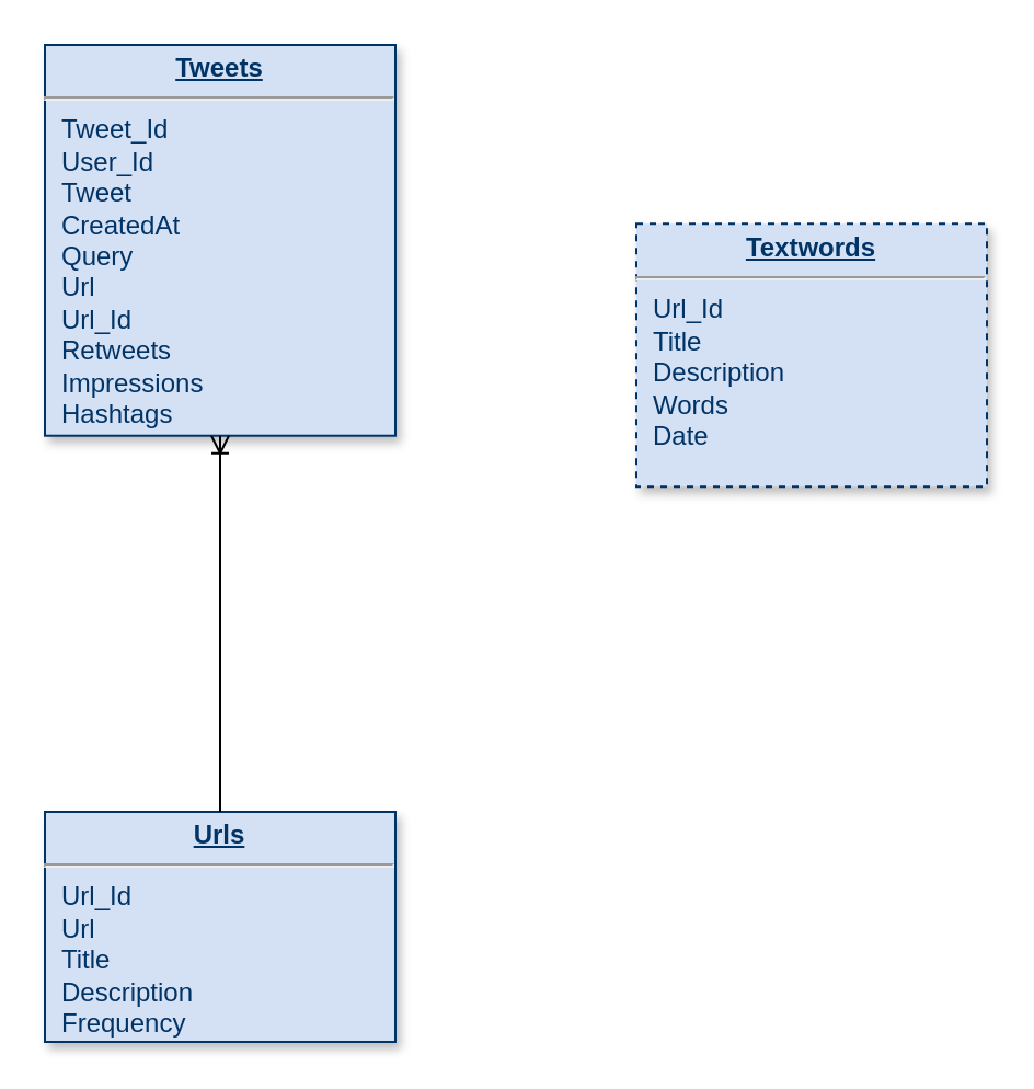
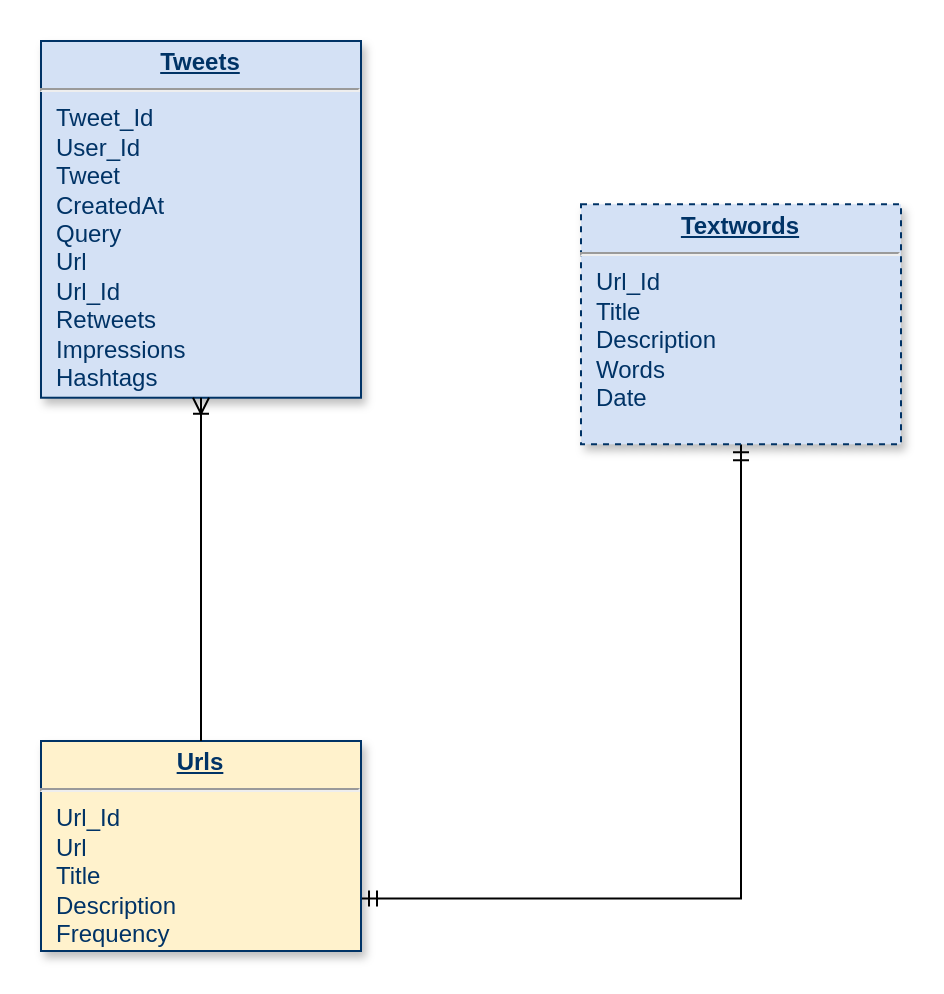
- <mxCell id="4" value="&lt;p style=&quot;margin: 0px; margin-top: 4px; text-align: center; text-decoration: underline;&quot;&gt;&lt;strong&gt;Urls&lt;/strong&gt;&lt;/p&gt;&lt;hr&gt;&lt;p style=&quot;border-color: var(--border-color); margin: 0px 0px 0px 8px;&quot;&gt;Url_Id&lt;/p&gt;&lt;p style=&quot;margin: 0px; margin-left: 8px;&quot;&gt;&lt;span style=&quot;background-color: initial;&quot;&gt;Url&lt;/span&gt;&lt;/p&gt;&lt;p style=&quot;margin: 0px; margin-left: 8px;&quot;&gt;Title&lt;/p&gt;&lt;p style=&quot;margin: 0px; margin-left: 8px;&quot;&gt;Description&lt;/p&gt;&lt;p style=&quot;margin: 0px; margin-left: 8px;&quot;&gt;Frequency&lt;/p&gt;" style="verticalAlign=top;align=left;overflow=fill;fontSize=12;fontFamily=Helvetica;html=1;strokeColor=#003366;shadow=1;fillColor=#D4E1F5;fontColor=#003366" parent="1" vertex="1"><mxGeometry x="20" y="370" width="160" height="105" as="geometry" /></mxCell>
+ <mxCell id="4" value="&lt;p style=&quot;margin: 0px; margin-top: 4px; text-align: center; text-decoration: underline;&quot;&gt;&lt;strong&gt;Urls&lt;/strong&gt;&lt;/p&gt;&lt;hr&gt;&lt;p style=&quot;border-color: var(--border-color); margin: 0px 0px 0px 8px;&quot;&gt;Url_Id&lt;/p&gt;&lt;p style=&quot;margin: 0px; margin-left: 8px;&quot;&gt;&lt;span style=&quot;background-color: initial;&quot;&gt;Url&lt;/span&gt;&lt;/p&gt;&lt;p style=&quot;margin: 0px; margin-left: 8px;&quot;&gt;Title&lt;/p&gt;&lt;p style=&quot;margin: 0px; margin-left: 8px;&quot;&gt;Description&lt;/p&gt;&lt;p style=&quot;margin: 0px; margin-left: 8px;&quot;&gt;Frequency&lt;/p&gt;" style="verticalAlign=top;align=left;overflow=fill;fontSize=12;fontFamily=Helvetica;html=1;strokeColor=#003366;shadow=1;fillColor=#fff2cc;fontColor=#003366;" parent="1" vertex="1"><mxGeometry x="20" y="370" width="160" height="105" as="geometry" /></mxCell>
+ <mxCell id="2" value="" style="edgeStyle=elbowEdgeStyle;fontSize=12;html=1;endArrow=ERmandOne;startArrow=ERmandOne;rounded=0;exitX=1;exitY=0.75;exitDx=0;exitDy=0;entryX=0.5;entryY=1;entryDx=0;entryDy=0;" edge="1" parent="1" source="4" target="3"><mxGeometry width="100" height="100" relative="1" as="geometry"><mxPoint x="220" y="460" as="sourcePoint" /><mxPoint x="320" y="360" as="targetPoint" /><Array as="points"><mxPoint x="370" y="360" /></Array></mxGeometry></mxCell>
